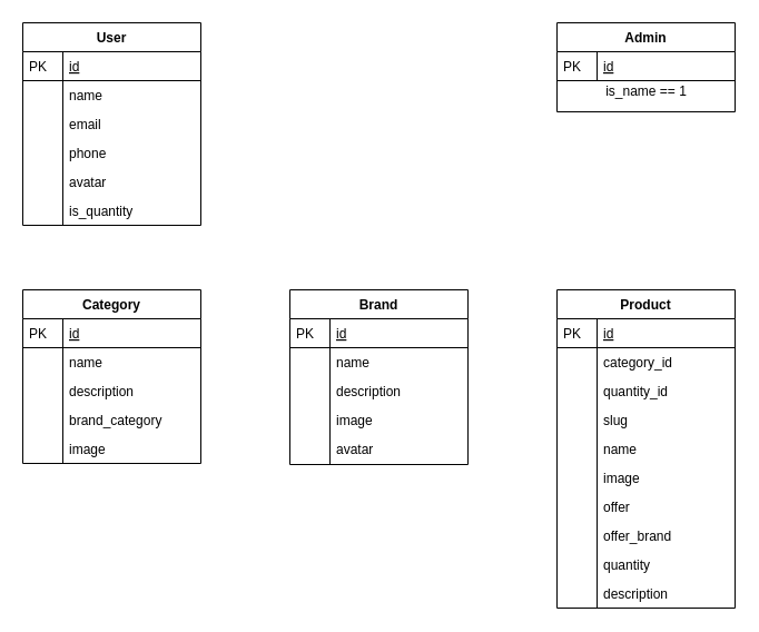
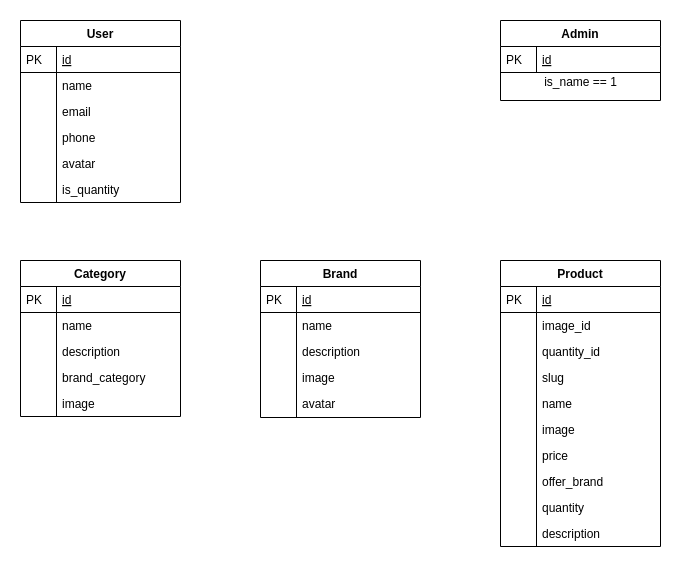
- <mxCell id="40" value="category_id" style="shape=partialRectangle;top=0;left=0;right=0;bottom=0;align=left;verticalAlign=top;fillColor=none;spacingLeft=40;spacingRight=4;overflow=hidden;rotatable=0;points=[[0,0.5],[1,0.5]];portConstraint=eastwest;dropTarget=0;rounded=0;shadow=0;strokeWidth=1;" vertex="1" parent="37"><mxGeometry y="52" width="160" height="26" as="geometry" /></mxCell>
+ <mxCell id="40" value="image_id" style="shape=partialRectangle;top=0;left=0;right=0;bottom=0;align=left;verticalAlign=top;fillColor=none;spacingLeft=40;spacingRight=4;overflow=hidden;rotatable=0;points=[[0,0.5],[1,0.5]];portConstraint=eastwest;dropTarget=0;rounded=0;shadow=0;strokeWidth=1;" vertex="1" parent="37"><mxGeometry y="52" width="160" height="26" as="geometry" /></mxCell>
- <mxCell id="50" value="offer" style="shape=partialRectangle;top=0;left=0;right=0;bottom=0;align=left;verticalAlign=top;fillColor=none;spacingLeft=40;spacingRight=4;overflow=hidden;rotatable=0;points=[[0,0.5],[1,0.5]];portConstraint=eastwest;dropTarget=0;rounded=0;shadow=0;strokeWidth=1;" vertex="1" parent="37"><mxGeometry y="182" width="160" height="26" as="geometry" /></mxCell>
+ <mxCell id="50" value="price" style="shape=partialRectangle;top=0;left=0;right=0;bottom=0;align=left;verticalAlign=top;fillColor=none;spacingLeft=40;spacingRight=4;overflow=hidden;rotatable=0;points=[[0,0.5],[1,0.5]];portConstraint=eastwest;dropTarget=0;rounded=0;shadow=0;strokeWidth=1;" vertex="1" parent="37"><mxGeometry y="182" width="160" height="26" as="geometry" /></mxCell>
